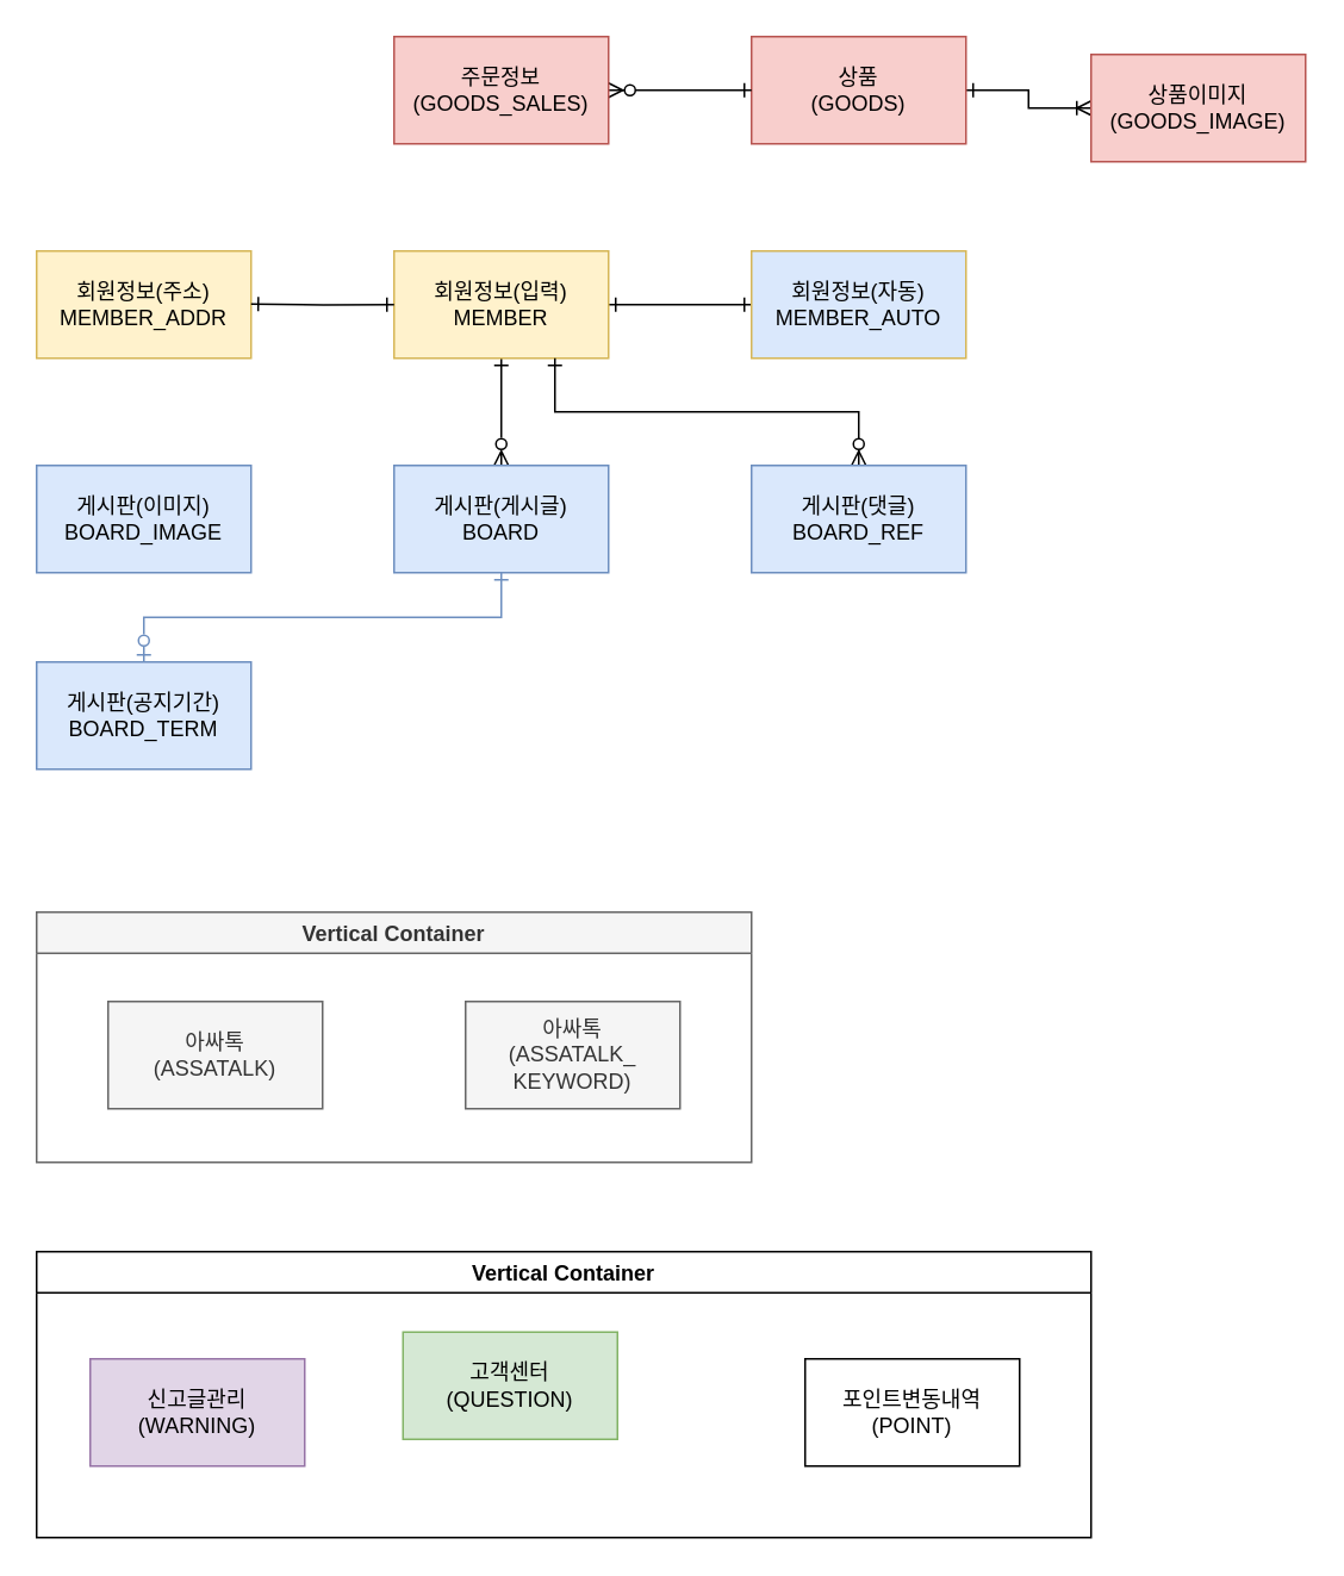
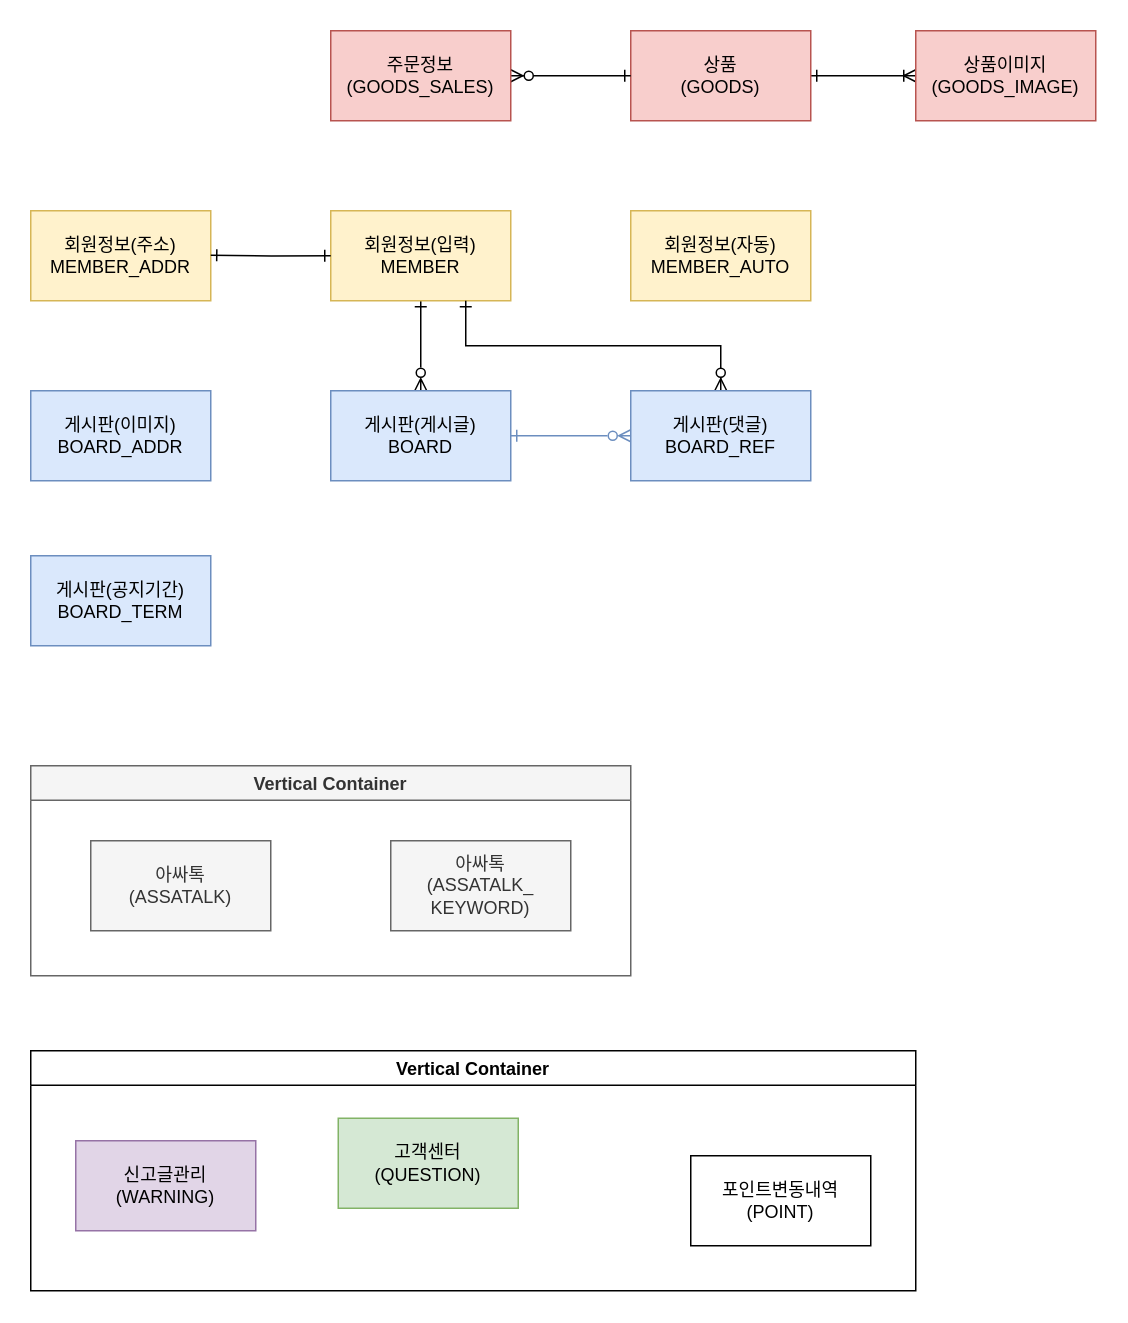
- <mxCell id="14" value="상품이미지&lt;br&gt;(GOODS_IMAGE)" style="rounded=0;whiteSpace=wrap;html=1;fillColor=#f8cecc;strokeColor=#b85450;" parent="1" vertex="1"><mxGeometry x="610" y="30" width="120" height="60" as="geometry" /></mxCell>
+ <mxCell id="14" value="상품이미지&lt;br&gt;(GOODS_IMAGE)" style="rounded=0;whiteSpace=wrap;html=1;fillColor=#f8cecc;strokeColor=#b85450;" parent="1" vertex="1"><mxGeometry x="610" y="20" width="120" height="60" as="geometry" /></mxCell>
- <mxCell id="2" value="" style="edgeStyle=orthogonalEdgeStyle;rounded=0;orthogonalLoop=1;jettySize=auto;html=1;endArrow=ERone;endFill=0;startArrow=ERone;startFill=0;" parent="1" source="4" target="5" edge="1"><mxGeometry relative="1" as="geometry" /></mxCell>
- <mxCell id="5" value="회원정보(자동)&lt;br&gt;MEMBER_AUTO" style="rounded=0;whiteSpace=wrap;html=1;fillColor=#dae8fc;strokeColor=#d6b656;" parent="1" vertex="1"><mxGeometry x="420" y="140" width="120" height="60" as="geometry" /></mxCell>
+ <mxCell id="5" value="회원정보(자동)&lt;br&gt;MEMBER_AUTO" style="rounded=0;whiteSpace=wrap;html=1;fillColor=#fff2cc;strokeColor=#d6b656;" parent="1" vertex="1"><mxGeometry x="420" y="140" width="120" height="60" as="geometry" /></mxCell>
- <mxCell id="11" value="게시판(이미지)&lt;br&gt;BOARD_IMAGE" style="rounded=0;whiteSpace=wrap;html=1;fillColor=#dae8fc;strokeColor=#6c8ebf;" parent="1" vertex="1"><mxGeometry x="20" y="260" width="120" height="60" as="geometry" /></mxCell>
+ <mxCell id="11" value="게시판(이미지)&lt;br&gt;BOARD_ADDR" style="rounded=0;whiteSpace=wrap;html=1;fillColor=#dae8fc;strokeColor=#6c8ebf;" parent="1" vertex="1"><mxGeometry x="20" y="260" width="120" height="60" as="geometry" /></mxCell>
+ <mxCell id="6" value="" style="edgeStyle=orthogonalEdgeStyle;rounded=0;orthogonalLoop=1;jettySize=auto;html=1;endArrow=ERzeroToMany;endFill=0;startArrow=ERone;startFill=0;fillColor=#dae8fc;strokeColor=#6c8ebf;" parent="1" source="8" target="10" edge="1"><mxGeometry relative="1" as="geometry" /></mxCell>
- <mxCell id="7" style="edgeStyle=orthogonalEdgeStyle;rounded=0;orthogonalLoop=1;jettySize=auto;html=1;exitX=0.5;exitY=1;exitDx=0;exitDy=0;entryX=0.5;entryY=0;entryDx=0;entryDy=0;startArrow=ERone;startFill=0;endArrow=ERzeroToOne;endFill=0;fillColor=#dae8fc;strokeColor=#6c8ebf;" parent="1" source="8" target="15" edge="1"><mxGeometry relative="1" as="geometry" /></mxCell>
- <mxCell id="23" value="포인트변동내역&lt;br&gt;(POINT)" style="rounded=0;whiteSpace=wrap;html=1;" parent="20" vertex="1"><mxGeometry x="430" y="60" width="120" height="60" as="geometry" /></mxCell>
+ <mxCell id="23" value="포인트변동내역&lt;br&gt;(POINT)" style="rounded=0;whiteSpace=wrap;html=1;" parent="20" vertex="1"><mxGeometry x="440" y="70" width="120" height="60" as="geometry" /></mxCell>
